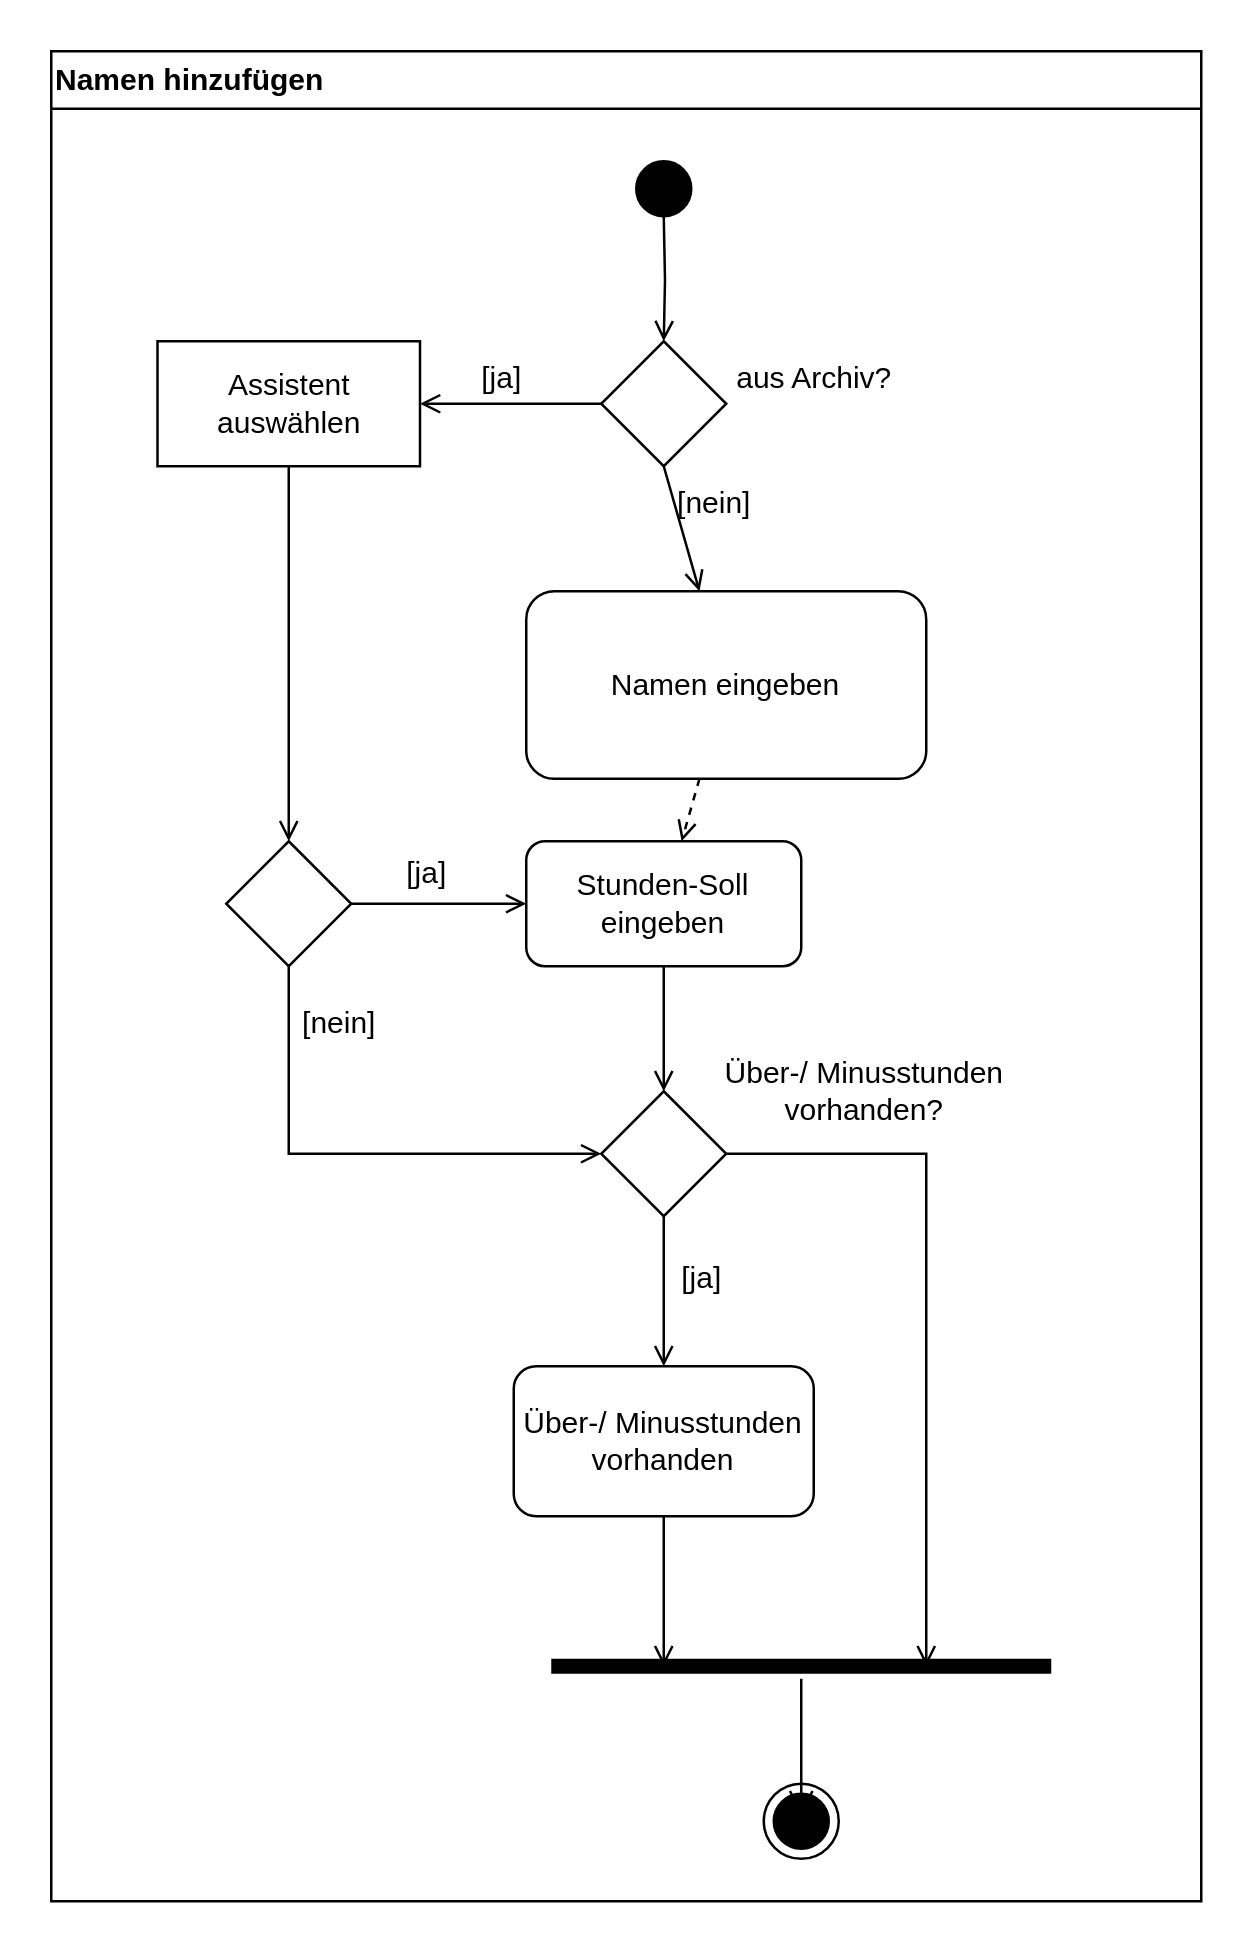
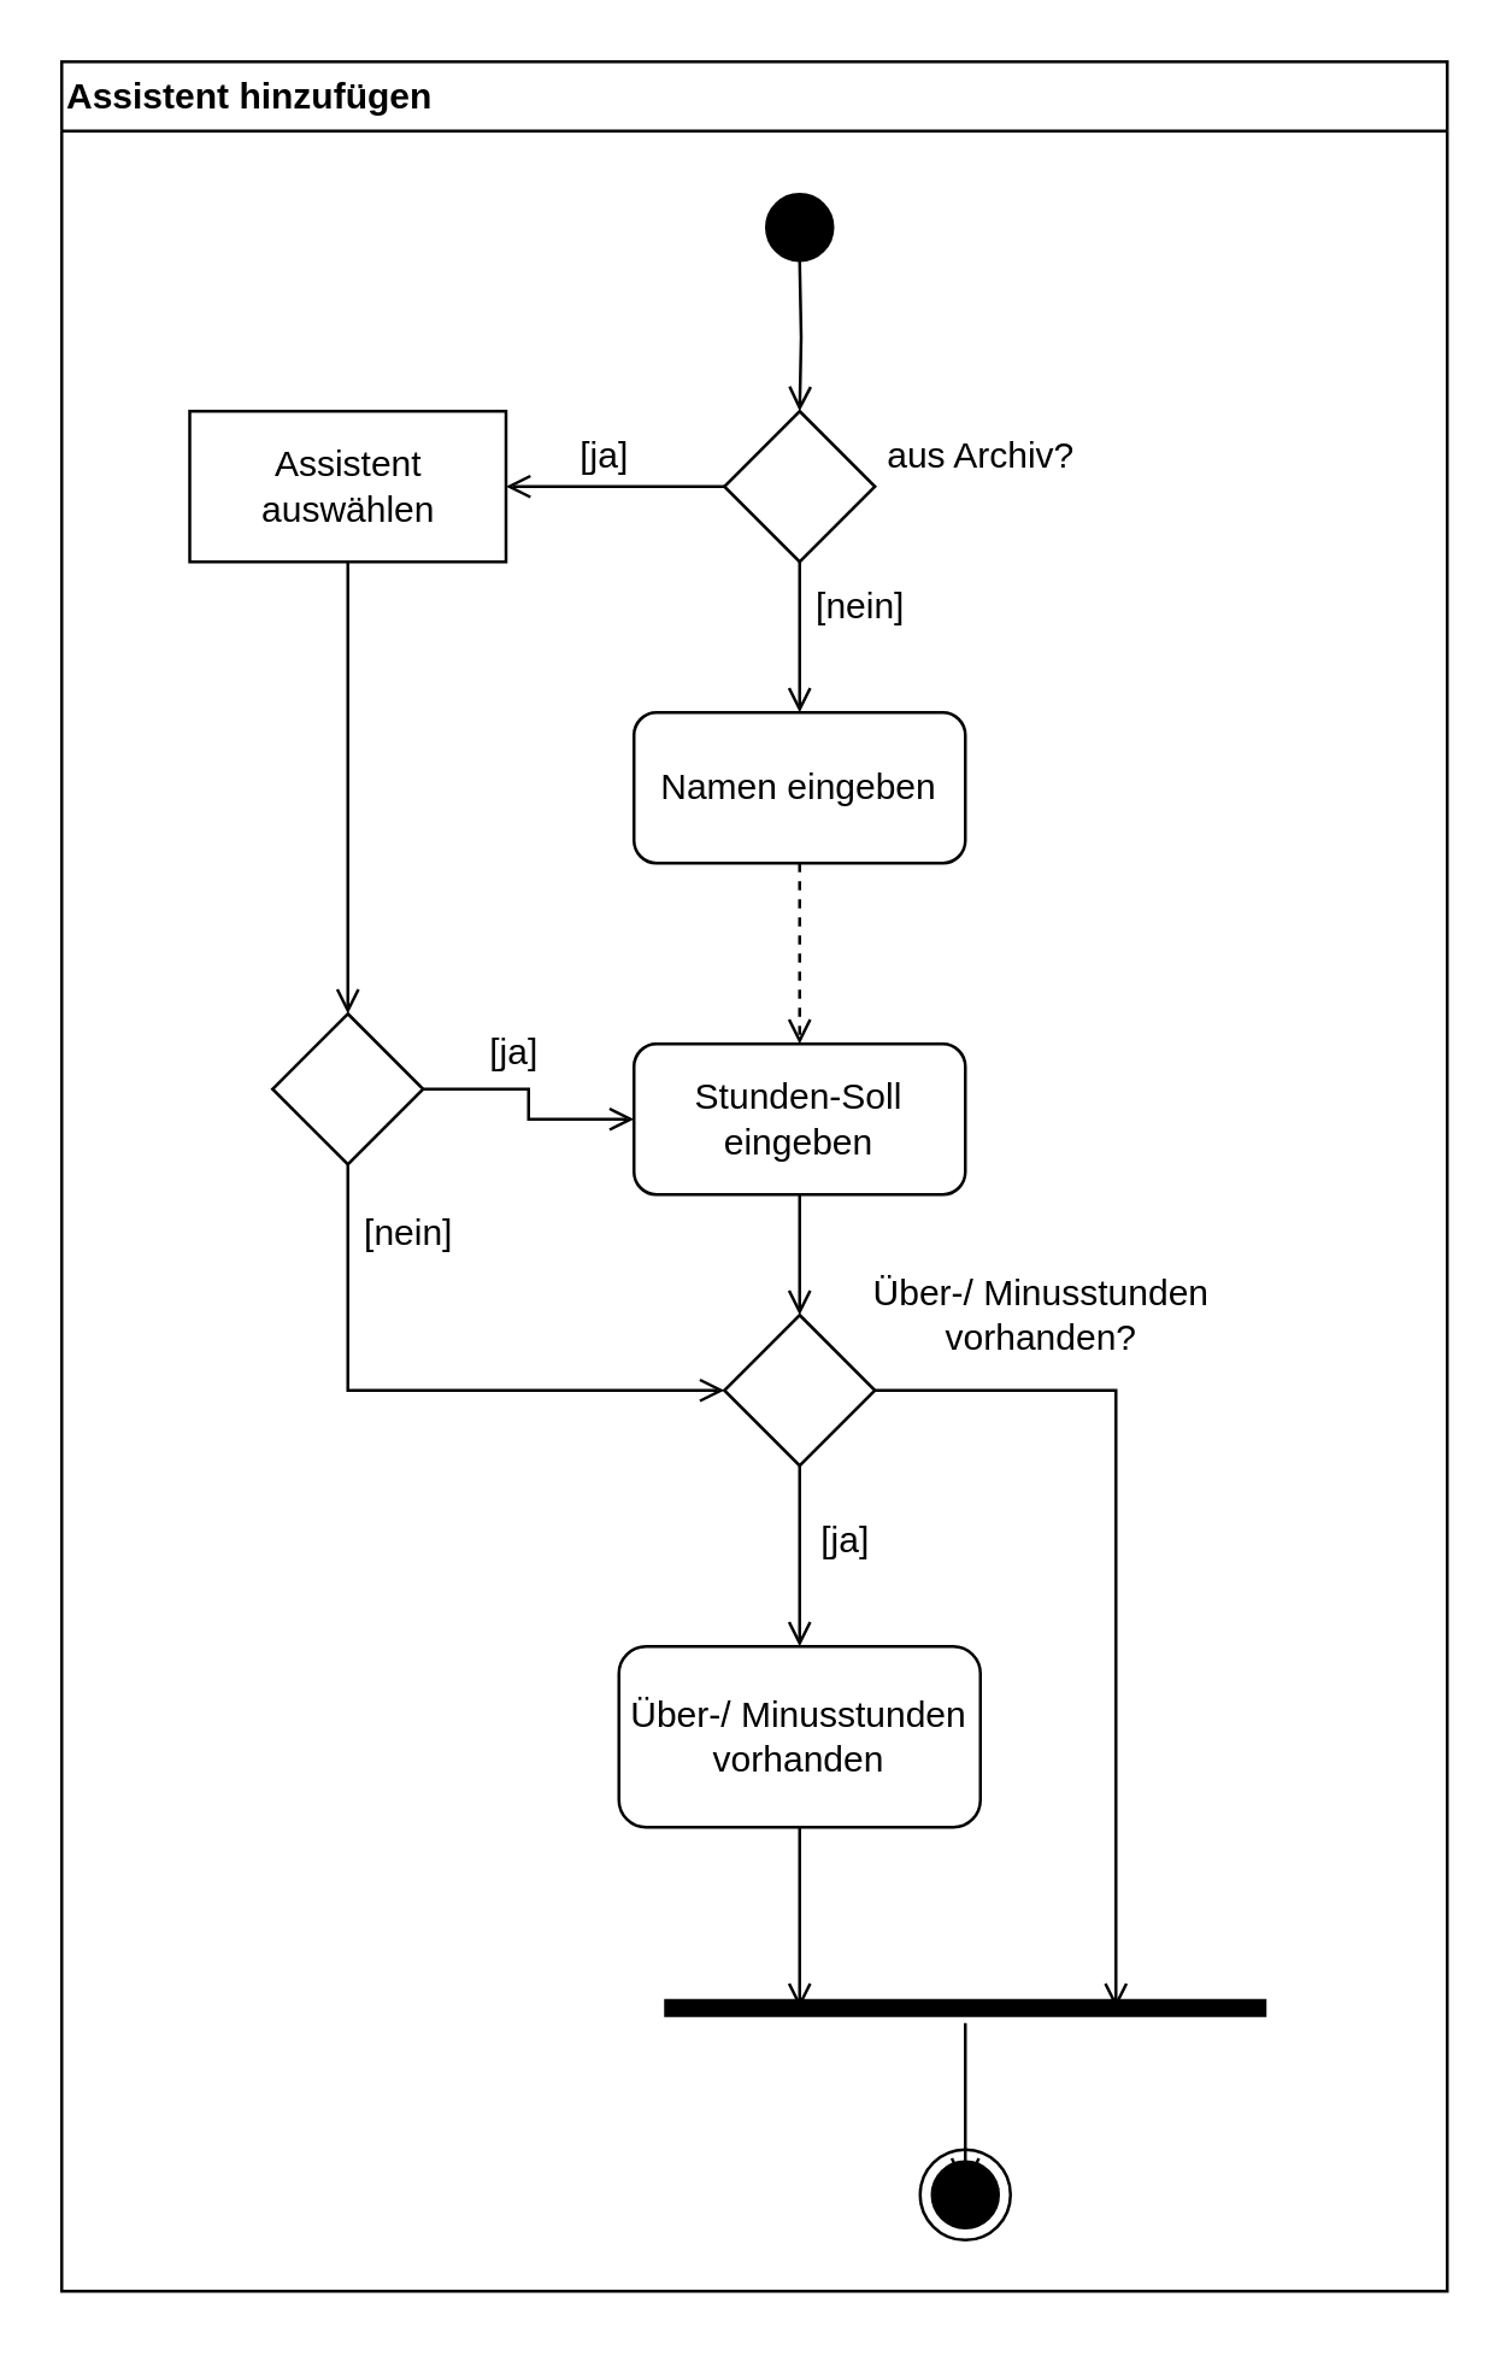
- <mxCell id="2" value="Namen hinzufügen" style="swimlane;whiteSpace=wrap;labelBackgroundColor=none;align=left;" parent="1" vertex="1"><mxGeometry x="20" y="20" width="460" height="740" as="geometry"><mxRectangle x="150" y="128" width="150" height="30" as="alternateBounds" /></mxGeometry></mxCell>
+ <mxCell id="2" value="Assistent hinzufügen" style="swimlane;whiteSpace=wrap;labelBackgroundColor=none;align=left;" parent="1" vertex="1"><mxGeometry x="20" y="20" width="460" height="740" as="geometry"><mxRectangle x="150" y="128" width="150" height="30" as="alternateBounds" /></mxGeometry></mxCell>
- <mxCell id="5" value="Namen eingeben" style="labelBackgroundColor=none;rounded=1;whiteSpace=wrap;html=1;" parent="2" vertex="1"><mxGeometry x="190" y="216" width="160" height="75" as="geometry" /></mxCell>
+ <mxCell id="5" value="Namen eingeben" style="labelBackgroundColor=none;rounded=1;whiteSpace=wrap;html=1;" parent="2" vertex="1"><mxGeometry x="190" y="216" width="110" height="50" as="geometry" /></mxCell>
- <mxCell id="8" value="Stunden-Soll eingeben" style="labelBackgroundColor=none;rounded=1;whiteSpace=wrap;html=1;" parent="2" vertex="1"><mxGeometry x="190" y="316" width="110" height="50" as="geometry" /></mxCell>
+ <mxCell id="8" value="Stunden-Soll eingeben" style="labelBackgroundColor=none;rounded=1;whiteSpace=wrap;html=1;" parent="2" vertex="1"><mxGeometry x="190" y="326" width="110" height="50" as="geometry" /></mxCell>
